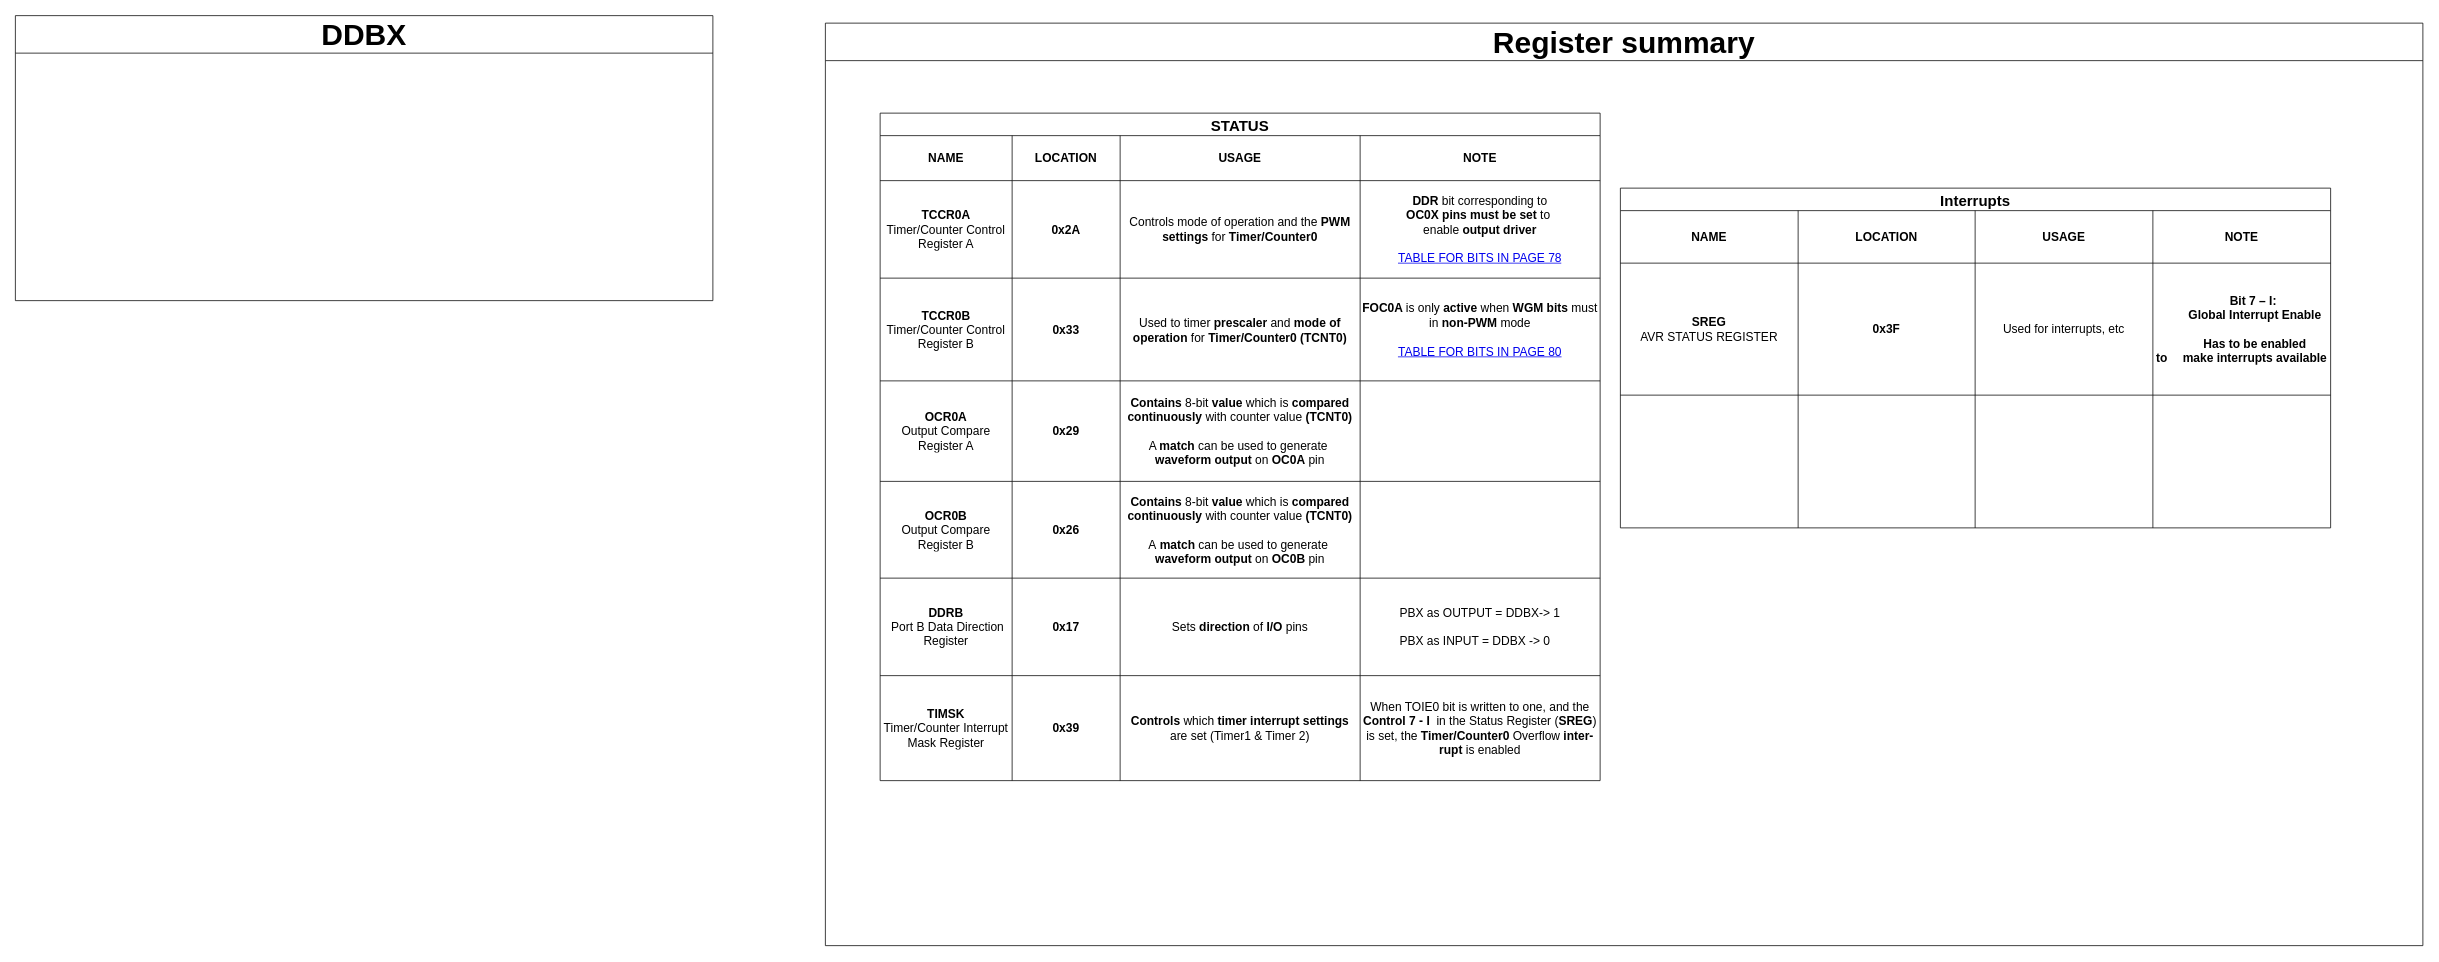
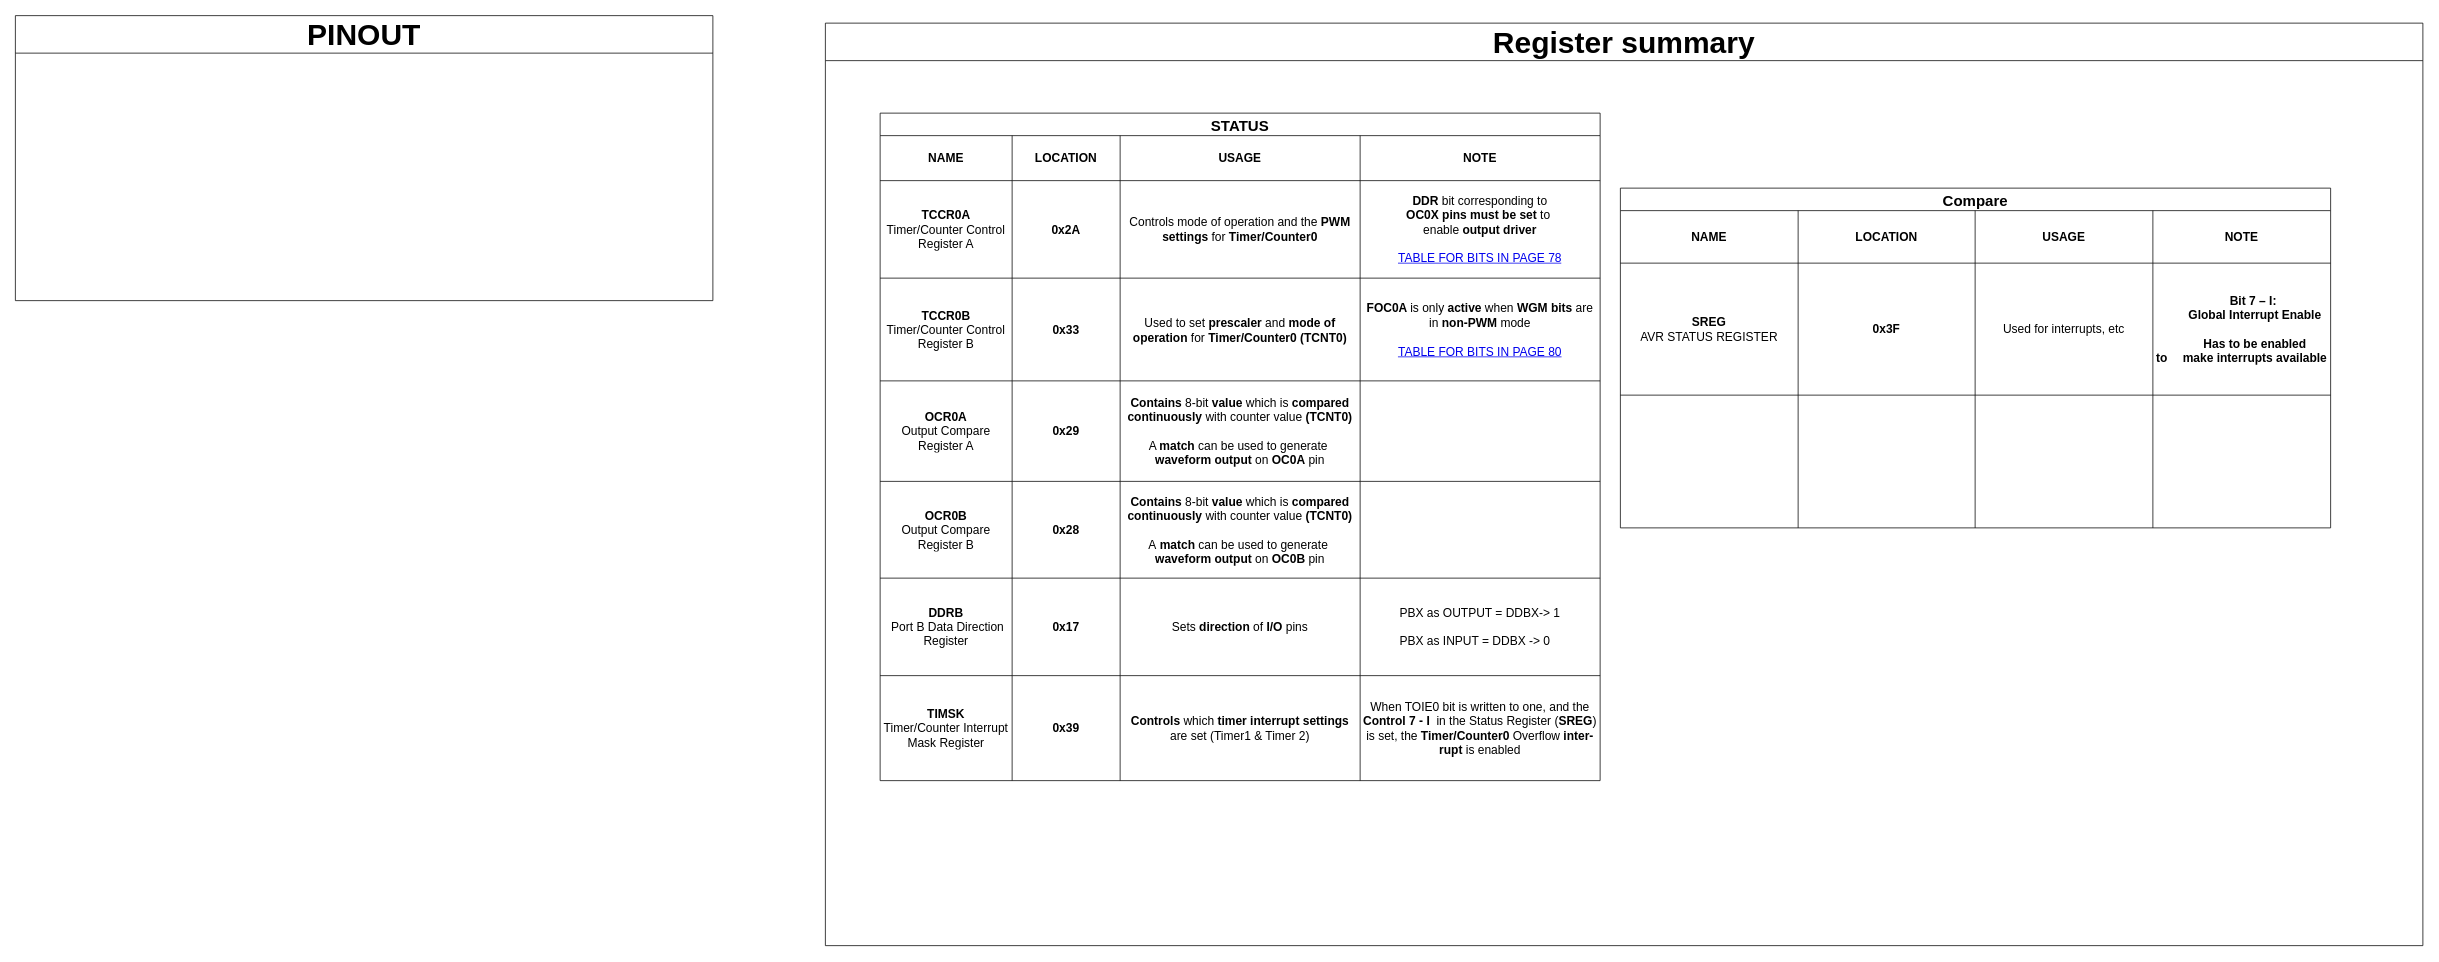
- <mxCell id="2" value="&lt;font style=&quot;font-size: 40px;&quot;&gt;DDBX&lt;/font&gt;" style="swimlane;whiteSpace=wrap;html=1;startSize=50;" parent="1" vertex="1"><mxGeometry x="20" y="20" width="930" height="380" as="geometry" /></mxCell>
+ <mxCell id="2" value="&lt;font style=&quot;font-size: 40px;&quot;&gt;PINOUT&lt;/font&gt;" style="swimlane;whiteSpace=wrap;html=1;startSize=50;" parent="1" vertex="1"><mxGeometry x="20" y="20" width="930" height="380" as="geometry" /></mxCell>
- <mxCell id="42" value="Interrupts" style="shape=table;startSize=30;container=1;collapsible=0;childLayout=tableLayout;strokeColor=default;fontSize=20;fontStyle=1" vertex="1" parent="5"><mxGeometry x="1060" y="220" width="947" height="453" as="geometry" /></mxCell>
+ <mxCell id="42" value="Compare" style="shape=table;startSize=30;container=1;collapsible=0;childLayout=tableLayout;strokeColor=default;fontSize=20;fontStyle=1" vertex="1" parent="5"><mxGeometry x="1060" y="220" width="947" height="453" as="geometry" /></mxCell>
- <mxCell id="20" value="Used to timer &lt;b&gt;prescaler&lt;/b&gt; and &lt;b&gt;mode of operation&lt;/b&gt; for &lt;b&gt;Timer/Counter0 (TCNT0)&lt;/b&gt;" style="shape=partialRectangle;html=1;whiteSpace=wrap;connectable=0;strokeColor=inherit;overflow=hidden;fillColor=none;top=0;left=0;bottom=0;right=0;pointerEvents=1;fontSize=16;" parent="17" vertex="1"><mxGeometry x="320" width="320" height="137" as="geometry"><mxRectangle width="320" height="137" as="alternateBounds" /></mxGeometry></mxCell>
+ <mxCell id="20" value="Used to set &lt;b&gt;prescaler&lt;/b&gt; and &lt;b&gt;mode of operation&lt;/b&gt; for &lt;b&gt;Timer/Counter0 (TCNT0)&lt;/b&gt;" style="shape=partialRectangle;html=1;whiteSpace=wrap;connectable=0;strokeColor=inherit;overflow=hidden;fillColor=none;top=0;left=0;bottom=0;right=0;pointerEvents=1;fontSize=16;" parent="17" vertex="1"><mxGeometry x="320" width="320" height="137" as="geometry"><mxRectangle width="320" height="137" as="alternateBounds" /></mxGeometry></mxCell>
- <mxCell id="21" value="&lt;b&gt;FOC0A &lt;/b&gt;is only &lt;b&gt;active &lt;/b&gt;when &lt;b&gt;WGM bits &lt;/b&gt;must in &lt;b&gt;non-PWM&lt;/b&gt; mode&lt;div&gt;&lt;br&gt;&lt;/div&gt;&lt;div&gt;&lt;a href=&quot;data:page/id,a0jS4JNtIEDPP44BJB1p&quot;&gt;TABLE FOR BITS IN PAGE 80&lt;/a&gt;&lt;/div&gt;" style="shape=partialRectangle;html=1;whiteSpace=wrap;connectable=0;strokeColor=inherit;overflow=hidden;fillColor=none;top=0;left=0;bottom=0;right=0;pointerEvents=1;fontSize=16;" vertex="1" parent="17"><mxGeometry x="640" width="320" height="137" as="geometry"><mxRectangle width="320" height="137" as="alternateBounds" /></mxGeometry></mxCell>
+ <mxCell id="21" value="&lt;b&gt;FOC0A &lt;/b&gt;is only &lt;b&gt;active &lt;/b&gt;when &lt;b&gt;WGM bits &lt;/b&gt;are in &lt;b&gt;non-PWM&lt;/b&gt; mode&lt;div&gt;&lt;br&gt;&lt;/div&gt;&lt;div&gt;&lt;a href=&quot;data:page/id,a0jS4JNtIEDPP44BJB1p&quot;&gt;TABLE FOR BITS IN PAGE 80&lt;/a&gt;&lt;/div&gt;" style="shape=partialRectangle;html=1;whiteSpace=wrap;connectable=0;strokeColor=inherit;overflow=hidden;fillColor=none;top=0;left=0;bottom=0;right=0;pointerEvents=1;fontSize=16;" vertex="1" parent="17"><mxGeometry x="640" width="320" height="137" as="geometry"><mxRectangle width="320" height="137" as="alternateBounds" /></mxGeometry></mxCell>
- <mxCell id="29" value="&lt;b&gt;0x26&lt;/b&gt;" style="shape=partialRectangle;html=1;whiteSpace=wrap;connectable=0;strokeColor=inherit;overflow=hidden;fillColor=none;top=0;left=0;bottom=0;right=0;pointerEvents=1;fontSize=16;" parent="27" vertex="1"><mxGeometry x="176" width="144" height="129" as="geometry"><mxRectangle width="144" height="129" as="alternateBounds" /></mxGeometry></mxCell>
+ <mxCell id="29" value="&lt;b&gt;0x28&lt;/b&gt;" style="shape=partialRectangle;html=1;whiteSpace=wrap;connectable=0;strokeColor=inherit;overflow=hidden;fillColor=none;top=0;left=0;bottom=0;right=0;pointerEvents=1;fontSize=16;" parent="27" vertex="1"><mxGeometry x="176" width="144" height="129" as="geometry"><mxRectangle width="144" height="129" as="alternateBounds" /></mxGeometry></mxCell>
